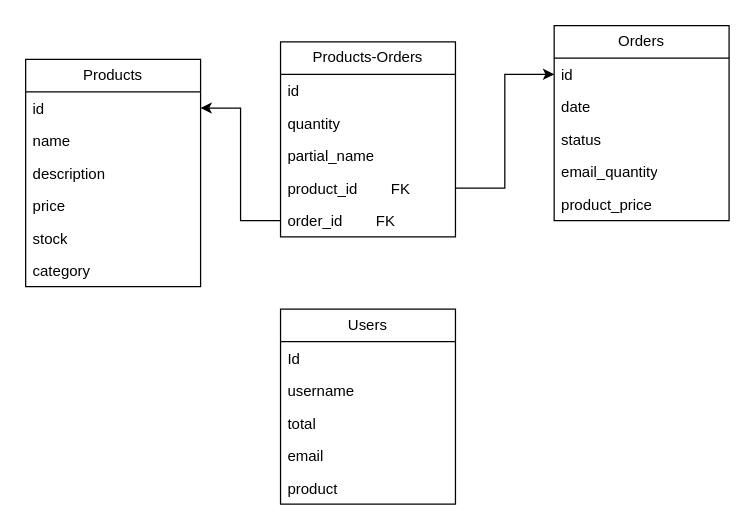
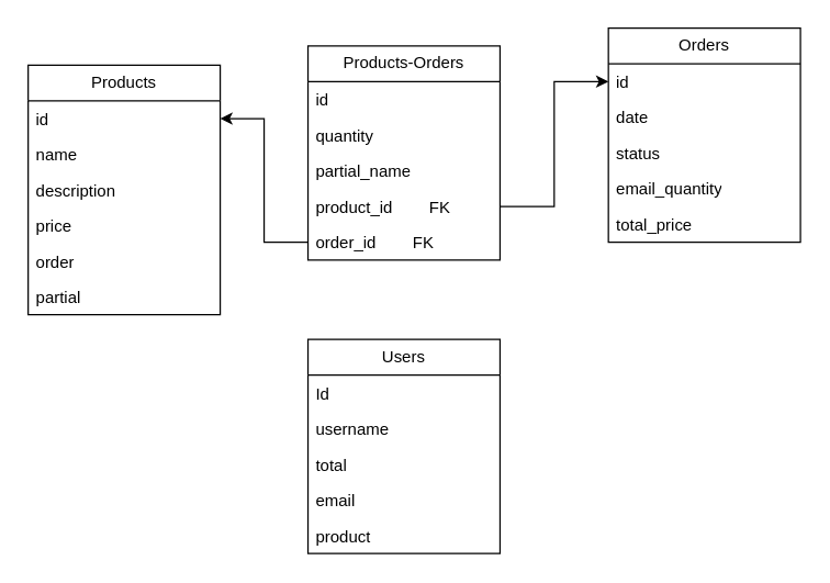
- <mxCell id="14" value="product_price" style="text;strokeColor=none;fillColor=none;align=left;verticalAlign=top;spacingLeft=4;spacingRight=4;overflow=hidden;rotatable=0;points=[[0,0.5],[1,0.5]];portConstraint=eastwest;whiteSpace=wrap;html=1;" vertex="1" parent="9"><mxGeometry y="130" width="140" height="26" as="geometry" /></mxCell>
+ <mxCell id="14" value="total_price" style="text;strokeColor=none;fillColor=none;align=left;verticalAlign=top;spacingLeft=4;spacingRight=4;overflow=hidden;rotatable=0;points=[[0,0.5],[1,0.5]];portConstraint=eastwest;whiteSpace=wrap;html=1;" vertex="1" parent="9"><mxGeometry y="130" width="140" height="26" as="geometry" /></mxCell>
- <mxCell id="7" value="&lt;div&gt;stock&lt;/div&gt;" style="text;strokeColor=none;fillColor=none;align=left;verticalAlign=top;spacingLeft=4;spacingRight=4;overflow=hidden;rotatable=0;points=[[0,0.5],[1,0.5]];portConstraint=eastwest;whiteSpace=wrap;html=1;" vertex="1" parent="2"><mxGeometry y="130" width="140" height="26" as="geometry" /></mxCell>
+ <mxCell id="7" value="&lt;div&gt;order&lt;/div&gt;" style="text;strokeColor=none;fillColor=none;align=left;verticalAlign=top;spacingLeft=4;spacingRight=4;overflow=hidden;rotatable=0;points=[[0,0.5],[1,0.5]];portConstraint=eastwest;whiteSpace=wrap;html=1;" vertex="1" parent="2"><mxGeometry y="130" width="140" height="26" as="geometry" /></mxCell>
- <mxCell id="8" value="&lt;div&gt;category&lt;/div&gt;" style="text;strokeColor=none;fillColor=none;align=left;verticalAlign=top;spacingLeft=4;spacingRight=4;overflow=hidden;rotatable=0;points=[[0,0.5],[1,0.5]];portConstraint=eastwest;whiteSpace=wrap;html=1;" vertex="1" parent="2"><mxGeometry y="156" width="140" height="26" as="geometry" /></mxCell>
+ <mxCell id="8" value="&lt;div&gt;partial&lt;/div&gt;" style="text;strokeColor=none;fillColor=none;align=left;verticalAlign=top;spacingLeft=4;spacingRight=4;overflow=hidden;rotatable=0;points=[[0,0.5],[1,0.5]];portConstraint=eastwest;whiteSpace=wrap;html=1;" vertex="1" parent="2"><mxGeometry y="156" width="140" height="26" as="geometry" /></mxCell>
